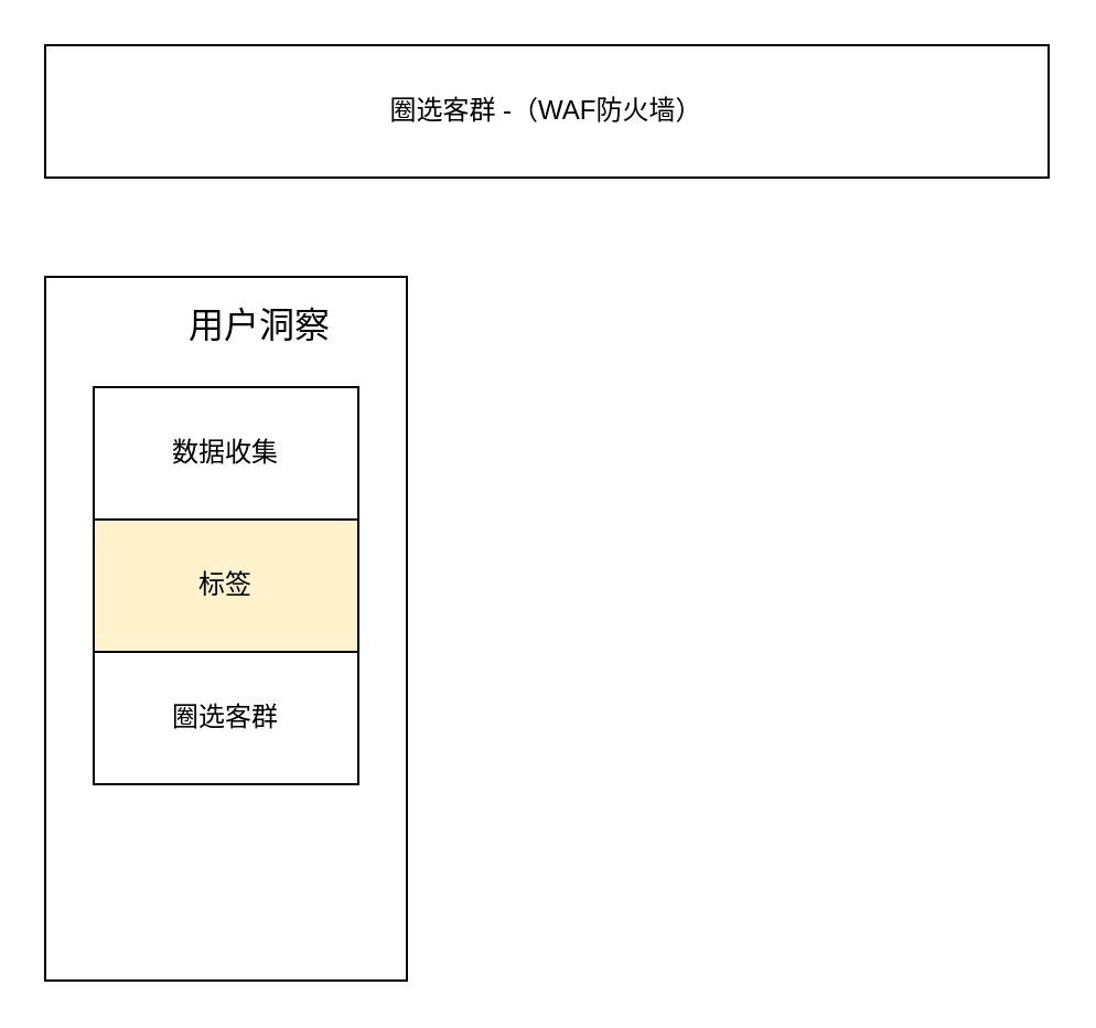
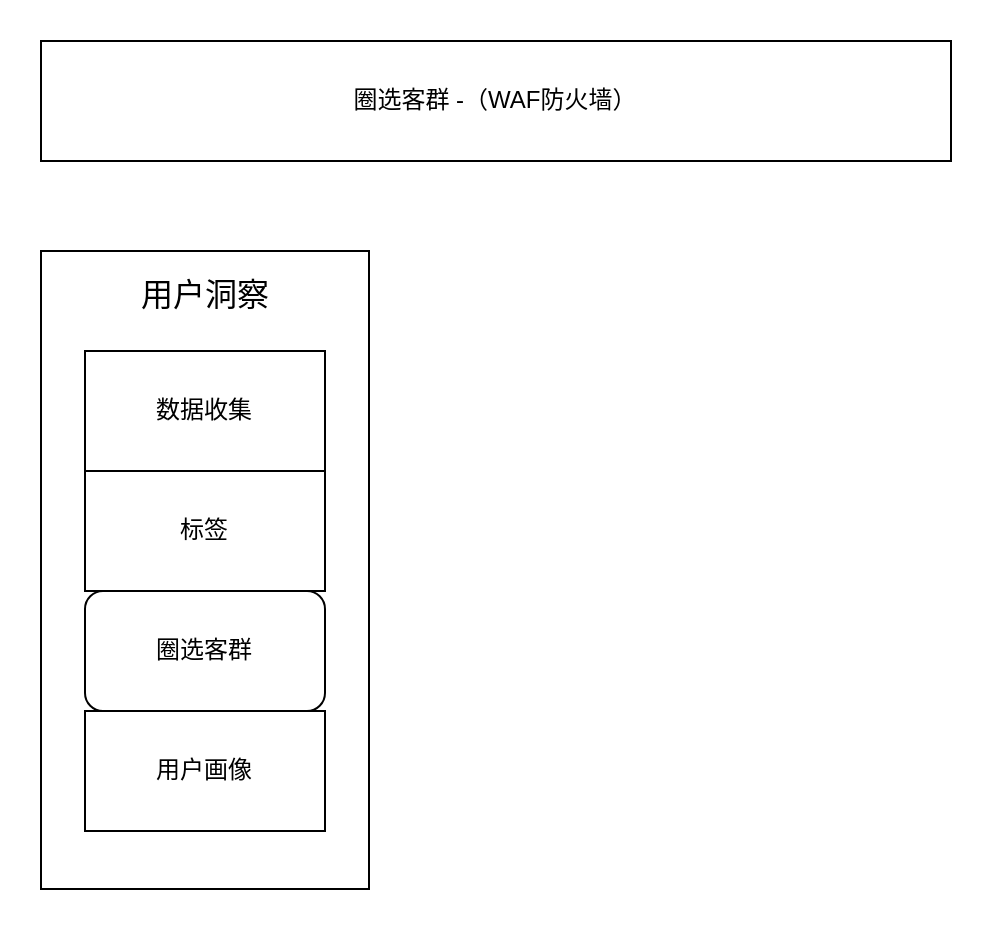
- <mxCell id="9" value="用户洞察" style="text;html=1;align=center;verticalAlign=middle;whiteSpace=wrap;rounded=0;fontSize=16;" vertex="1" parent="3"><mxGeometry x="59.5" y="7" width="75" height="30" as="geometry" /></mxCell>
+ <mxCell id="9" value="用户洞察" style="text;html=1;align=center;verticalAlign=middle;whiteSpace=wrap;rounded=0;fontSize=16;" vertex="1" parent="3"><mxGeometry x="44.5" y="7" width="75" height="30" as="geometry" /></mxCell>
- <mxCell id="6" value="标签" style="rounded=0;whiteSpace=wrap;html=1;fillColor=#fff2cc;" vertex="1" parent="3"><mxGeometry x="22" y="110" width="120" height="60" as="geometry" /></mxCell>
+ <mxCell id="6" value="标签" style="rounded=0;whiteSpace=wrap;html=1;" vertex="1" parent="3"><mxGeometry x="22" y="110" width="120" height="60" as="geometry" /></mxCell>
- <mxCell id="7" value="圈选客群" style="rounded=0;whiteSpace=wrap;html=1;" vertex="1" parent="3"><mxGeometry x="22" y="170" width="120" height="60" as="geometry" /></mxCell>
+ <mxCell id="7" value="圈选客群" style="whiteSpace=wrap;html=1;rounded=1;" vertex="1" parent="3"><mxGeometry x="22" y="170" width="120" height="60" as="geometry" /></mxCell>
+ <mxCell id="8" value="用户画像" style="rounded=0;whiteSpace=wrap;html=1;" vertex="1" parent="3"><mxGeometry x="22" y="230" width="120" height="60" as="geometry" /></mxCell>
